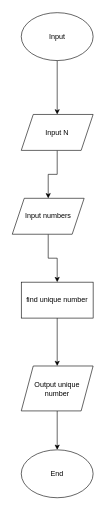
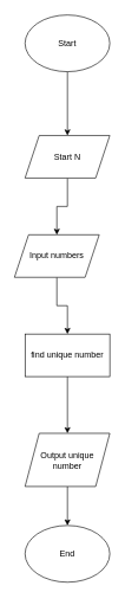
- <mxCell id="3" value="Input" style="ellipse;whiteSpace=wrap;html=1;" vertex="1" parent="1"><mxGeometry x="35" y="20" width="120" height="80" as="geometry" /></mxCell>
+ <mxCell id="3" value="Start" style="ellipse;whiteSpace=wrap;html=1;" vertex="1" parent="1"><mxGeometry x="35" y="20" width="120" height="80" as="geometry" /></mxCell>
- <mxCell id="5" value="Input N" style="shape=parallelogram;perimeter=parallelogramPerimeter;whiteSpace=wrap;html=1;fixedSize=1;" vertex="1" parent="1"><mxGeometry x="35" y="190" width="120" height="60" as="geometry" /></mxCell>
+ <mxCell id="5" value="Start N" style="shape=parallelogram;perimeter=parallelogramPerimeter;whiteSpace=wrap;html=1;fixedSize=1;" vertex="1" parent="1"><mxGeometry x="35" y="190" width="120" height="60" as="geometry" /></mxCell>
- <mxCell id="12" value="End" style="ellipse;whiteSpace=wrap;html=1;" vertex="1" parent="1"><mxGeometry x="35" y="750" width="120" height="80" as="geometry" /></mxCell>
+ <mxCell id="12" value="End" style="ellipse;whiteSpace=wrap;html=1;" vertex="1" parent="1"><mxGeometry x="35" y="740" width="120" height="80" as="geometry" /></mxCell>
